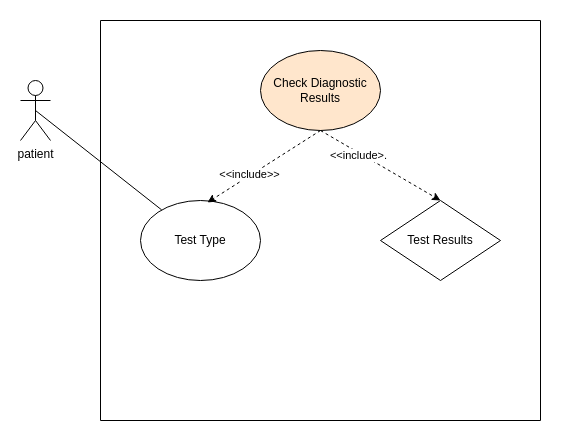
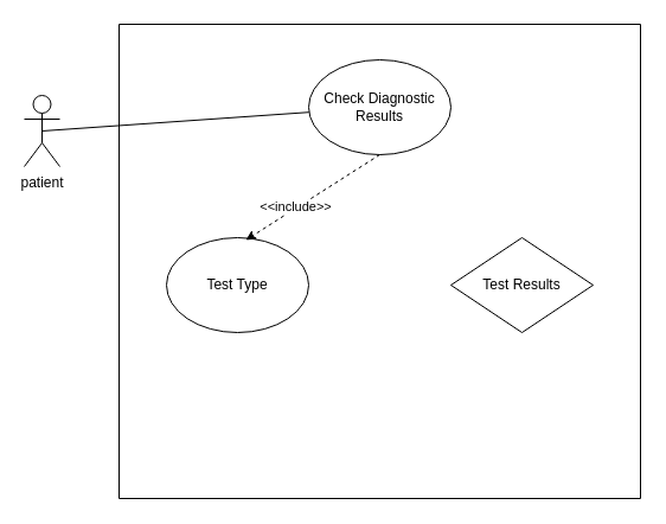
- <mxCell id="3" value="Check Diagnostic Results" style="ellipse;whiteSpace=wrap;html=1;fillColor=#ffe6cc;" vertex="1" parent="2"><mxGeometry x="160" y="30" width="120" height="80" as="geometry" /></mxCell>
+ <mxCell id="3" value="Check Diagnostic Results" style="ellipse;whiteSpace=wrap;html=1;" vertex="1" parent="2"><mxGeometry x="160" y="30" width="120" height="80" as="geometry" /></mxCell>
- <mxCell id="11" value="" style="endArrow=none;html=1;rounded=0;exitX=0.5;exitY=0.5;exitDx=0;exitDy=0;exitPerimeter=0;" edge="1" parent="1" source="10" target="4"><mxGeometry width="50" height="50" relative="1" as="geometry"><mxPoint x="300" y="310" as="sourcePoint" /><mxPoint x="350" y="260" as="targetPoint" /></mxGeometry></mxCell>
+ <mxCell id="11" value="" style="endArrow=none;html=1;rounded=0;exitX=0.5;exitY=0.5;exitDx=0;exitDy=0;exitPerimeter=0;" edge="1" parent="1" source="10" target="3"><mxGeometry width="50" height="50" relative="1" as="geometry"><mxPoint x="300" y="310" as="sourcePoint" /><mxPoint x="350" y="260" as="targetPoint" /></mxGeometry></mxCell>
- <mxCell id="8" value="" style="endArrow=classic;html=1;rounded=0;exitX=0.5;exitY=1;exitDx=0;exitDy=0;entryX=0.5;entryY=0;entryDx=0;entryDy=0;dashed=1;" edge="1" parent="2" source="3" target="5"><mxGeometry width="50" height="50" relative="1" as="geometry"><mxPoint x="220" y="130" as="sourcePoint" /><mxPoint x="116.96" y="212" as="targetPoint" /></mxGeometry></mxCell>
- <mxCell id="9" value="&amp;lt;&amp;lt;include&amp;gt;." style="edgeLabel;html=1;align=center;verticalAlign=middle;resizable=0;points=[];" vertex="1" connectable="0" parent="8"><mxGeometry x="-0.353" y="-2" relative="1" as="geometry"><mxPoint as="offset" /></mxGeometry></mxCell>
